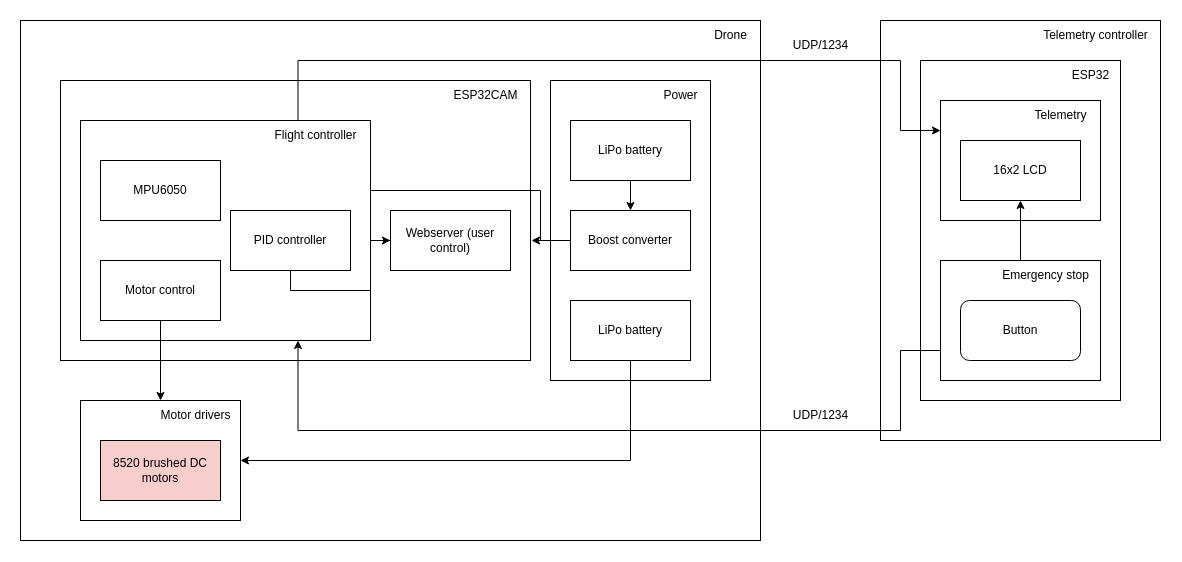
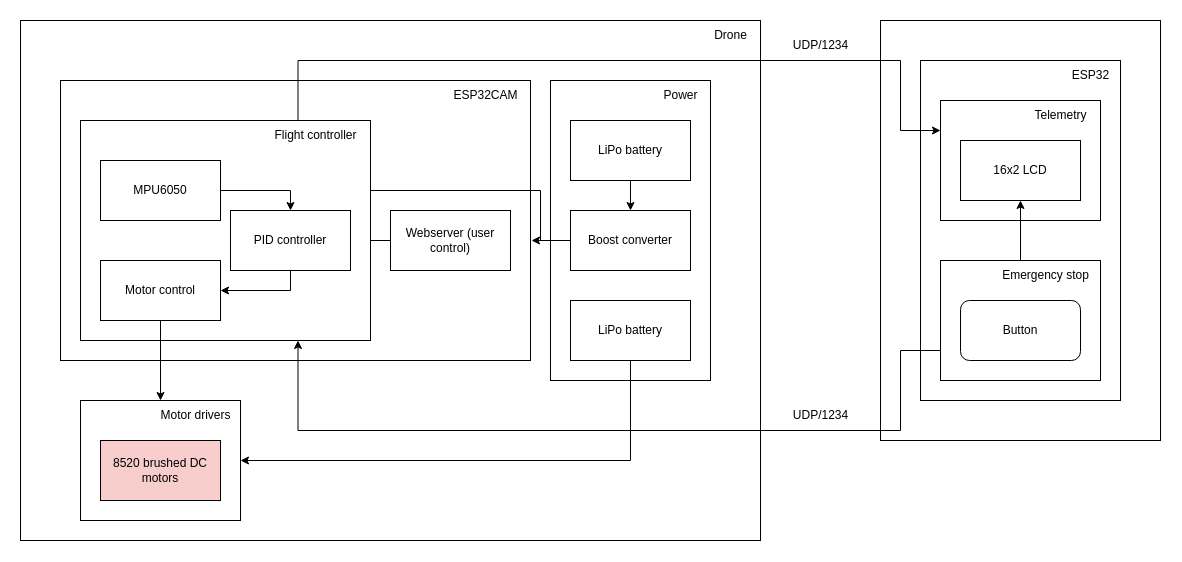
- <mxCell id="25" value="Telemetry controller" style="text;html=1;align=center;verticalAlign=middle;resizable=0;points=[];autosize=1;strokeColor=none;fillColor=none;" vertex="1" parent="1"><mxGeometry x="1030" y="20" width="130" height="30" as="geometry" /></mxCell>
+ <mxCell id="39" style="edgeStyle=orthogonalEdgeStyle;rounded=0;orthogonalLoop=1;jettySize=auto;html=1;exitX=1;exitY=0.5;exitDx=0;exitDy=0;entryX=0.5;entryY=0;entryDx=0;entryDy=0;" edge="1" parent="1" source="40" target="8"><mxGeometry relative="1" as="geometry" /></mxCell>
- <mxCell id="7" style="edgeStyle=orthogonalEdgeStyle;rounded=0;orthogonalLoop=1;jettySize=auto;html=1;exitX=0.5;exitY=1;exitDx=0;exitDy=0;" edge="1" parent="1" source="8" target="13"><mxGeometry relative="1" as="geometry" /></mxCell>
+ <mxCell id="7" style="edgeStyle=orthogonalEdgeStyle;rounded=0;orthogonalLoop=1;jettySize=auto;html=1;exitX=0.5;exitY=1;exitDx=0;exitDy=0;entryX=1;entryY=0.5;entryDx=0;entryDy=0;" edge="1" parent="1" source="8" target="10"><mxGeometry relative="1" as="geometry" /></mxCell>
